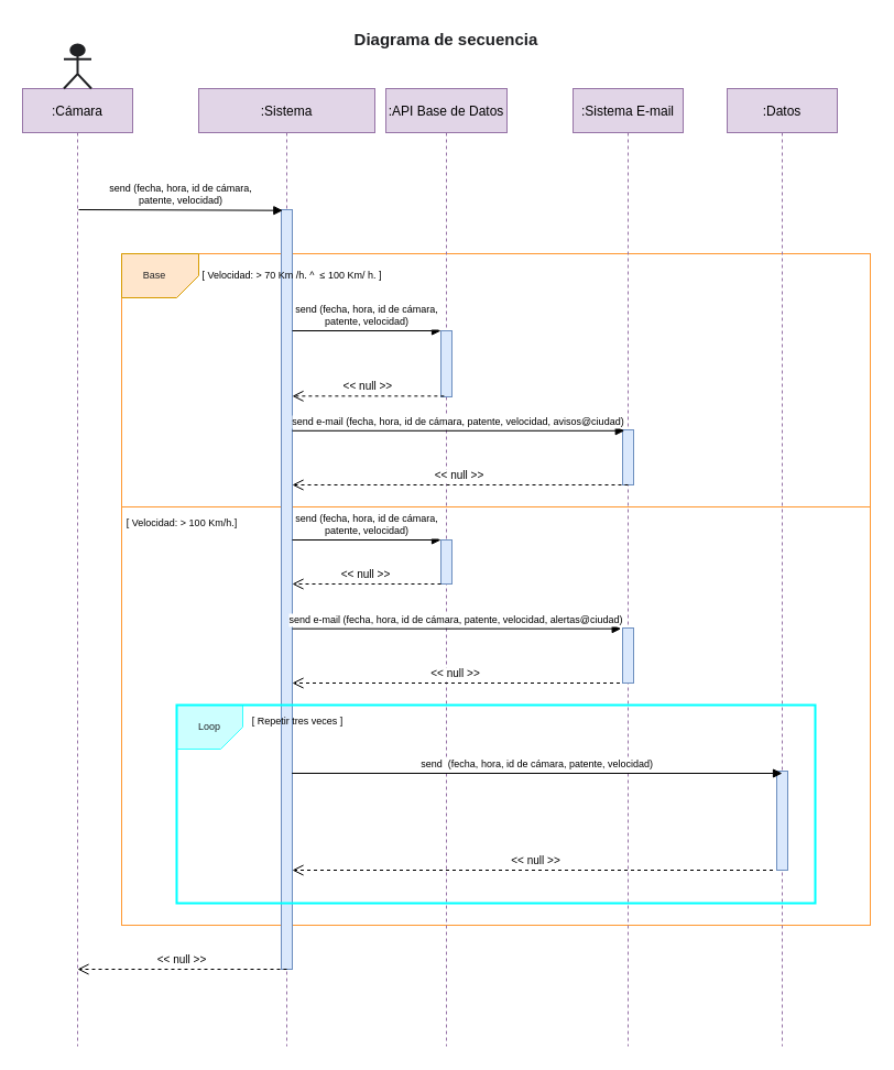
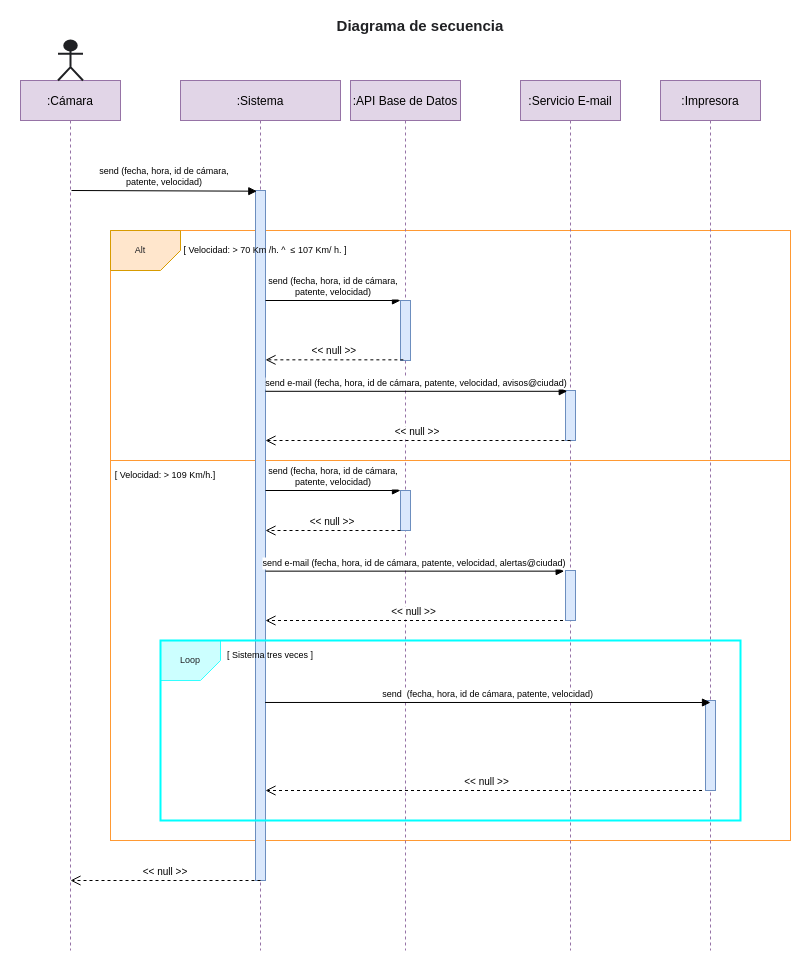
- <mxCell id="34" value="Diagrama de secuencia" style="text;html=1;strokeColor=none;fillColor=none;align=center;verticalAlign=middle;whiteSpace=wrap;rounded=0;labelBackgroundColor=none;strokeWidth=2;fontSize=15;fontColor=#202124;fontStyle=1" parent="1" vertex="1"><mxGeometry x="290" y="20" width="230" height="30" as="geometry" /></mxCell>
+ <mxCell id="34" value="Diagrama de secuencia" style="text;html=1;strokeColor=none;fillColor=none;align=center;verticalAlign=middle;whiteSpace=wrap;rounded=0;labelBackgroundColor=none;strokeWidth=2;fontSize=15;fontColor=#202124;fontStyle=1" parent="1" vertex="1"><mxGeometry x="305" y="10" width="230" height="30" as="geometry" /></mxCell>
- <mxCell id="17" value=":Sistema E-mail" style="shape=umlLifeline;perimeter=lifelinePerimeter;container=1;collapsible=0;recursiveResize=0;rounded=0;shadow=0;strokeWidth=1;fillColor=#e1d5e7;strokeColor=#9673a6;" parent="1" vertex="1"><mxGeometry x="520" y="80" width="100" height="870" as="geometry" /></mxCell>
+ <mxCell id="17" value=":Servicio E-mail" style="shape=umlLifeline;perimeter=lifelinePerimeter;container=1;collapsible=0;recursiveResize=0;rounded=0;shadow=0;strokeWidth=1;fillColor=#e1d5e7;strokeColor=#9673a6;" parent="1" vertex="1"><mxGeometry x="520" y="80" width="100" height="870" as="geometry" /></mxCell>
- <mxCell id="20" value=":Datos" style="shape=umlLifeline;perimeter=lifelinePerimeter;container=1;collapsible=0;recursiveResize=0;rounded=0;shadow=0;strokeWidth=1;fillColor=#e1d5e7;strokeColor=#9673a6;" parent="1" vertex="1"><mxGeometry x="660" y="80" width="100" height="870" as="geometry" /></mxCell>
+ <mxCell id="20" value=":Impresora" style="shape=umlLifeline;perimeter=lifelinePerimeter;container=1;collapsible=0;recursiveResize=0;rounded=0;shadow=0;strokeWidth=1;fillColor=#e1d5e7;strokeColor=#9673a6;" parent="1" vertex="1"><mxGeometry x="660" y="80" width="100" height="870" as="geometry" /></mxCell>
- <mxCell id="28" value="Base" style="text;html=1;strokeColor=none;fillColor=none;align=center;verticalAlign=middle;whiteSpace=wrap;rounded=0;labelBackgroundColor=none;fontSize=9;fontColor=#202124;" parent="1" vertex="1"><mxGeometry x="110" y="235" width="60" height="30" as="geometry" /></mxCell>
+ <mxCell id="28" value="Alt" style="text;html=1;strokeColor=none;fillColor=none;align=center;verticalAlign=middle;whiteSpace=wrap;rounded=0;labelBackgroundColor=none;fontSize=9;fontColor=#202124;" parent="1" vertex="1"><mxGeometry x="110" y="235" width="60" height="30" as="geometry" /></mxCell>
- <mxCell id="35" value="[ Velocidad: &amp;gt; 70 Km /h. ^&amp;nbsp; ≤ 100 Km/ h. ]" style="text;html=1;strokeColor=none;fillColor=none;align=center;verticalAlign=middle;whiteSpace=wrap;rounded=0;fontSize=9;" parent="1" vertex="1"><mxGeometry x="180" y="235" width="170" height="30" as="geometry" /></mxCell>
+ <mxCell id="35" value="[ Velocidad: &amp;gt; 70 Km /h. ^&amp;nbsp; ≤ 107 Km/ h. ]" style="text;html=1;strokeColor=none;fillColor=none;align=center;verticalAlign=middle;whiteSpace=wrap;rounded=0;fontSize=9;" parent="1" vertex="1"><mxGeometry x="180" y="235" width="170" height="30" as="geometry" /></mxCell>
- <mxCell id="29" value="[ Velocidad: &amp;gt; 100 Km/h.]" style="text;html=1;strokeColor=none;fillColor=none;align=center;verticalAlign=middle;whiteSpace=wrap;rounded=0;fontSize=9;" parent="1" vertex="1"><mxGeometry x="110" y="460" width="110" height="30" as="geometry" /></mxCell>
+ <mxCell id="29" value="[ Velocidad: &amp;gt; 109 Km/h.]" style="text;html=1;strokeColor=none;fillColor=none;align=center;verticalAlign=middle;whiteSpace=wrap;rounded=0;fontSize=9;" parent="1" vertex="1"><mxGeometry x="110" y="460" width="110" height="30" as="geometry" /></mxCell>
- <mxCell id="8" value="[ Repetir tres veces ]" style="text;html=1;strokeColor=none;fillColor=none;align=center;verticalAlign=middle;whiteSpace=wrap;rounded=0;fontSize=9;" parent="4" vertex="1"><mxGeometry x="30" y="560" width="120" height="30" as="geometry" /></mxCell>
+ <mxCell id="8" value="[ Sistema tres veces ]" style="text;html=1;strokeColor=none;fillColor=none;align=center;verticalAlign=middle;whiteSpace=wrap;rounded=0;fontSize=9;" parent="4" vertex="1"><mxGeometry x="30" y="560" width="120" height="30" as="geometry" /></mxCell>
